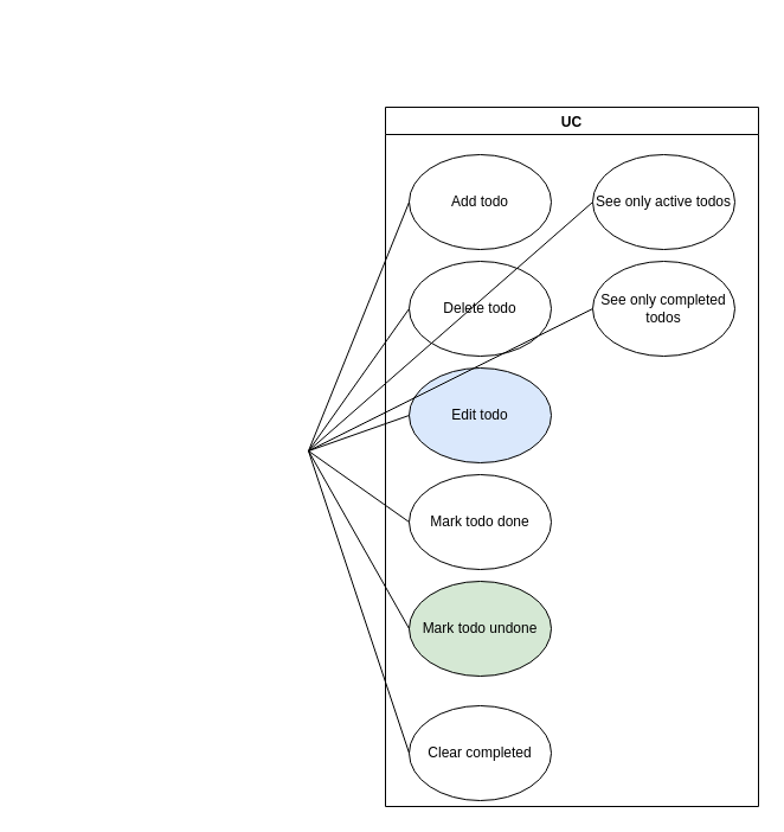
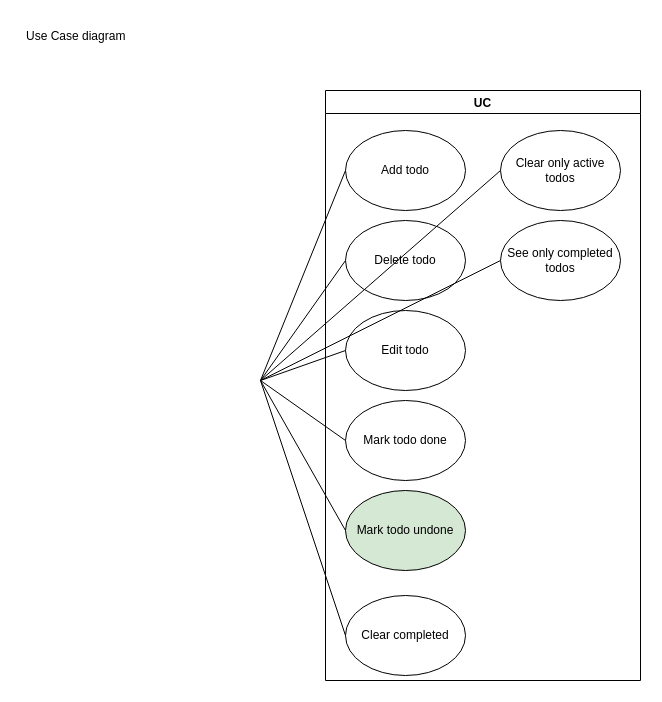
+ <mxCell id="19" value="Use Case diagram" style="text;strokeColor=none;fillColor=none;align=left;verticalAlign=middle;spacingLeft=4;spacingRight=4;overflow=hidden;points=[[0,0.5],[1,0.5]];portConstraint=eastwest;rotatable=0;" vertex="1" parent="1"><mxGeometry x="20" y="20" width="130" height="30" as="geometry" /></mxCell>
- <mxCell id="9" value="See only active todos" style="ellipse;whiteSpace=wrap;html=1;" vertex="1" parent="2"><mxGeometry x="175" y="40" width="120" height="80" as="geometry" /></mxCell>
+ <mxCell id="9" value="Clear only active todos" style="ellipse;whiteSpace=wrap;html=1;" vertex="1" parent="2"><mxGeometry x="175" y="40" width="120" height="80" as="geometry" /></mxCell>
- <mxCell id="5" value="Edit todo" style="ellipse;whiteSpace=wrap;html=1;fillColor=#dae8fc;" vertex="1" parent="2"><mxGeometry x="20" y="220" width="120" height="80" as="geometry" /></mxCell>
+ <mxCell id="5" value="Edit todo" style="ellipse;whiteSpace=wrap;html=1;" vertex="1" parent="2"><mxGeometry x="20" y="220" width="120" height="80" as="geometry" /></mxCell>
